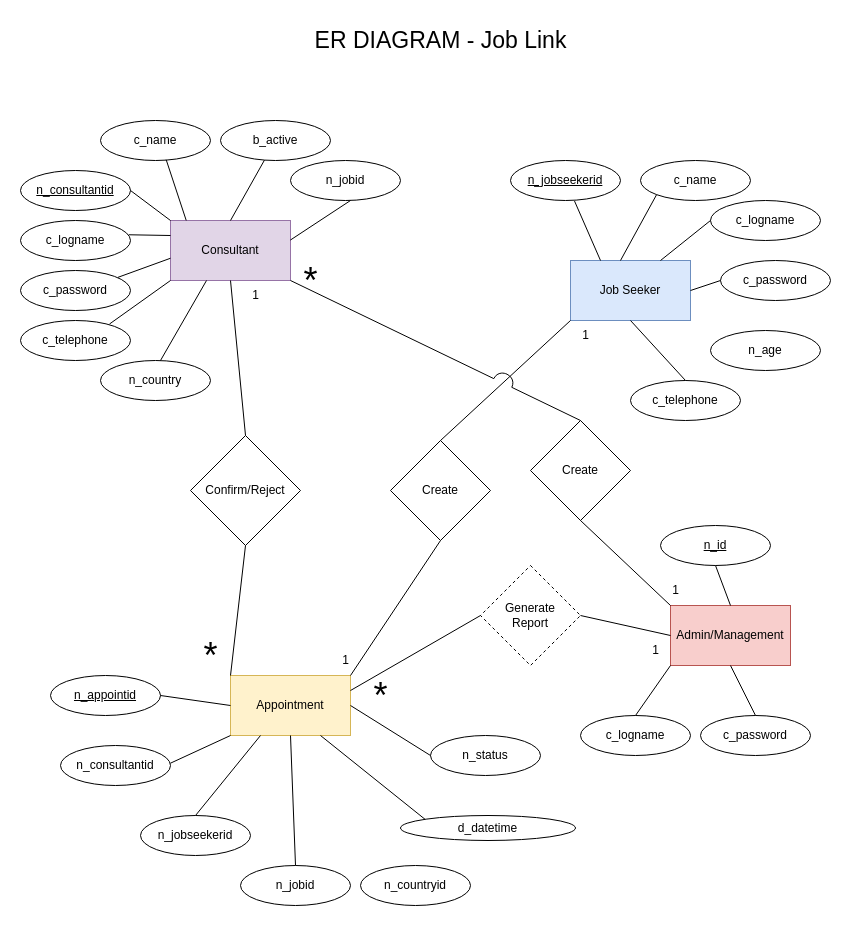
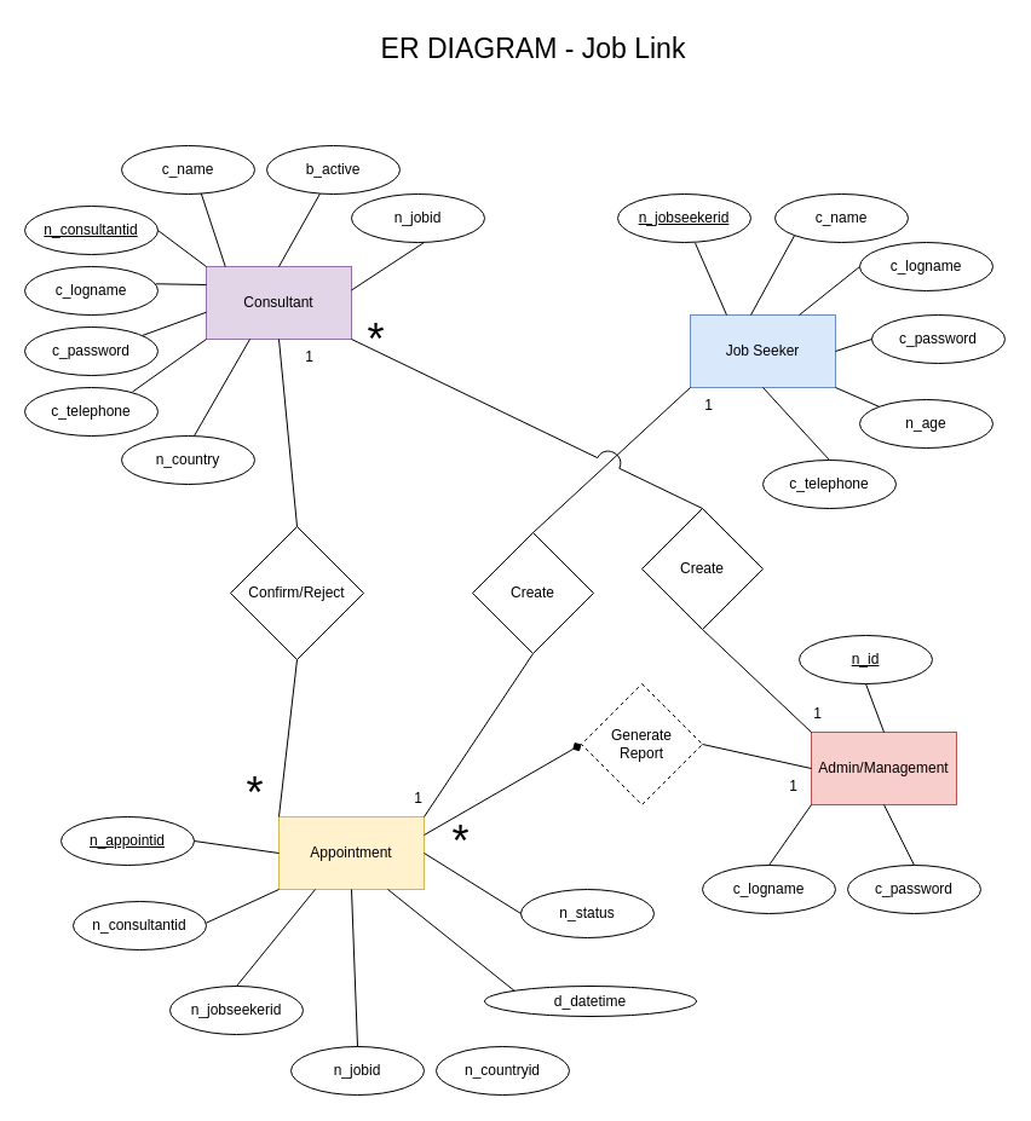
+ <mxCell id="31" value="" style="endArrow=none;html=1;rounded=0;exitX=1;exitY=1;exitDx=0;exitDy=0;entryX=0;entryY=0;entryDx=0;entryDy=0;" parent="1" source="3" target="9" edge="1"><mxGeometry width="50" height="50" relative="1" as="geometry"><mxPoint x="690" y="370" as="sourcePoint" /><mxPoint x="740" y="320" as="targetPoint" /></mxGeometry></mxCell>
- <mxCell id="61" value="" style="endArrow=none;html=1;rounded=0;exitX=1;exitY=0.25;exitDx=0;exitDy=0;entryX=0;entryY=0.5;entryDx=0;entryDy=0;" parent="1" source="4" target="60" edge="1"><mxGeometry width="50" height="50" relative="1" as="geometry"><mxPoint x="410" y="715" as="sourcePoint" /><mxPoint x="460" y="665" as="targetPoint" /></mxGeometry></mxCell>
+ <mxCell id="61" value="" style="endArrow=diamond;html=1;rounded=0;exitX=1;exitY=0.25;exitDx=0;exitDy=0;entryX=0;entryY=0.5;entryDx=0;entryDy=0;" parent="1" source="4" target="60" edge="1"><mxGeometry width="50" height="50" relative="1" as="geometry"><mxPoint x="410" y="715" as="sourcePoint" /><mxPoint x="460" y="665" as="targetPoint" /></mxGeometry></mxCell>
